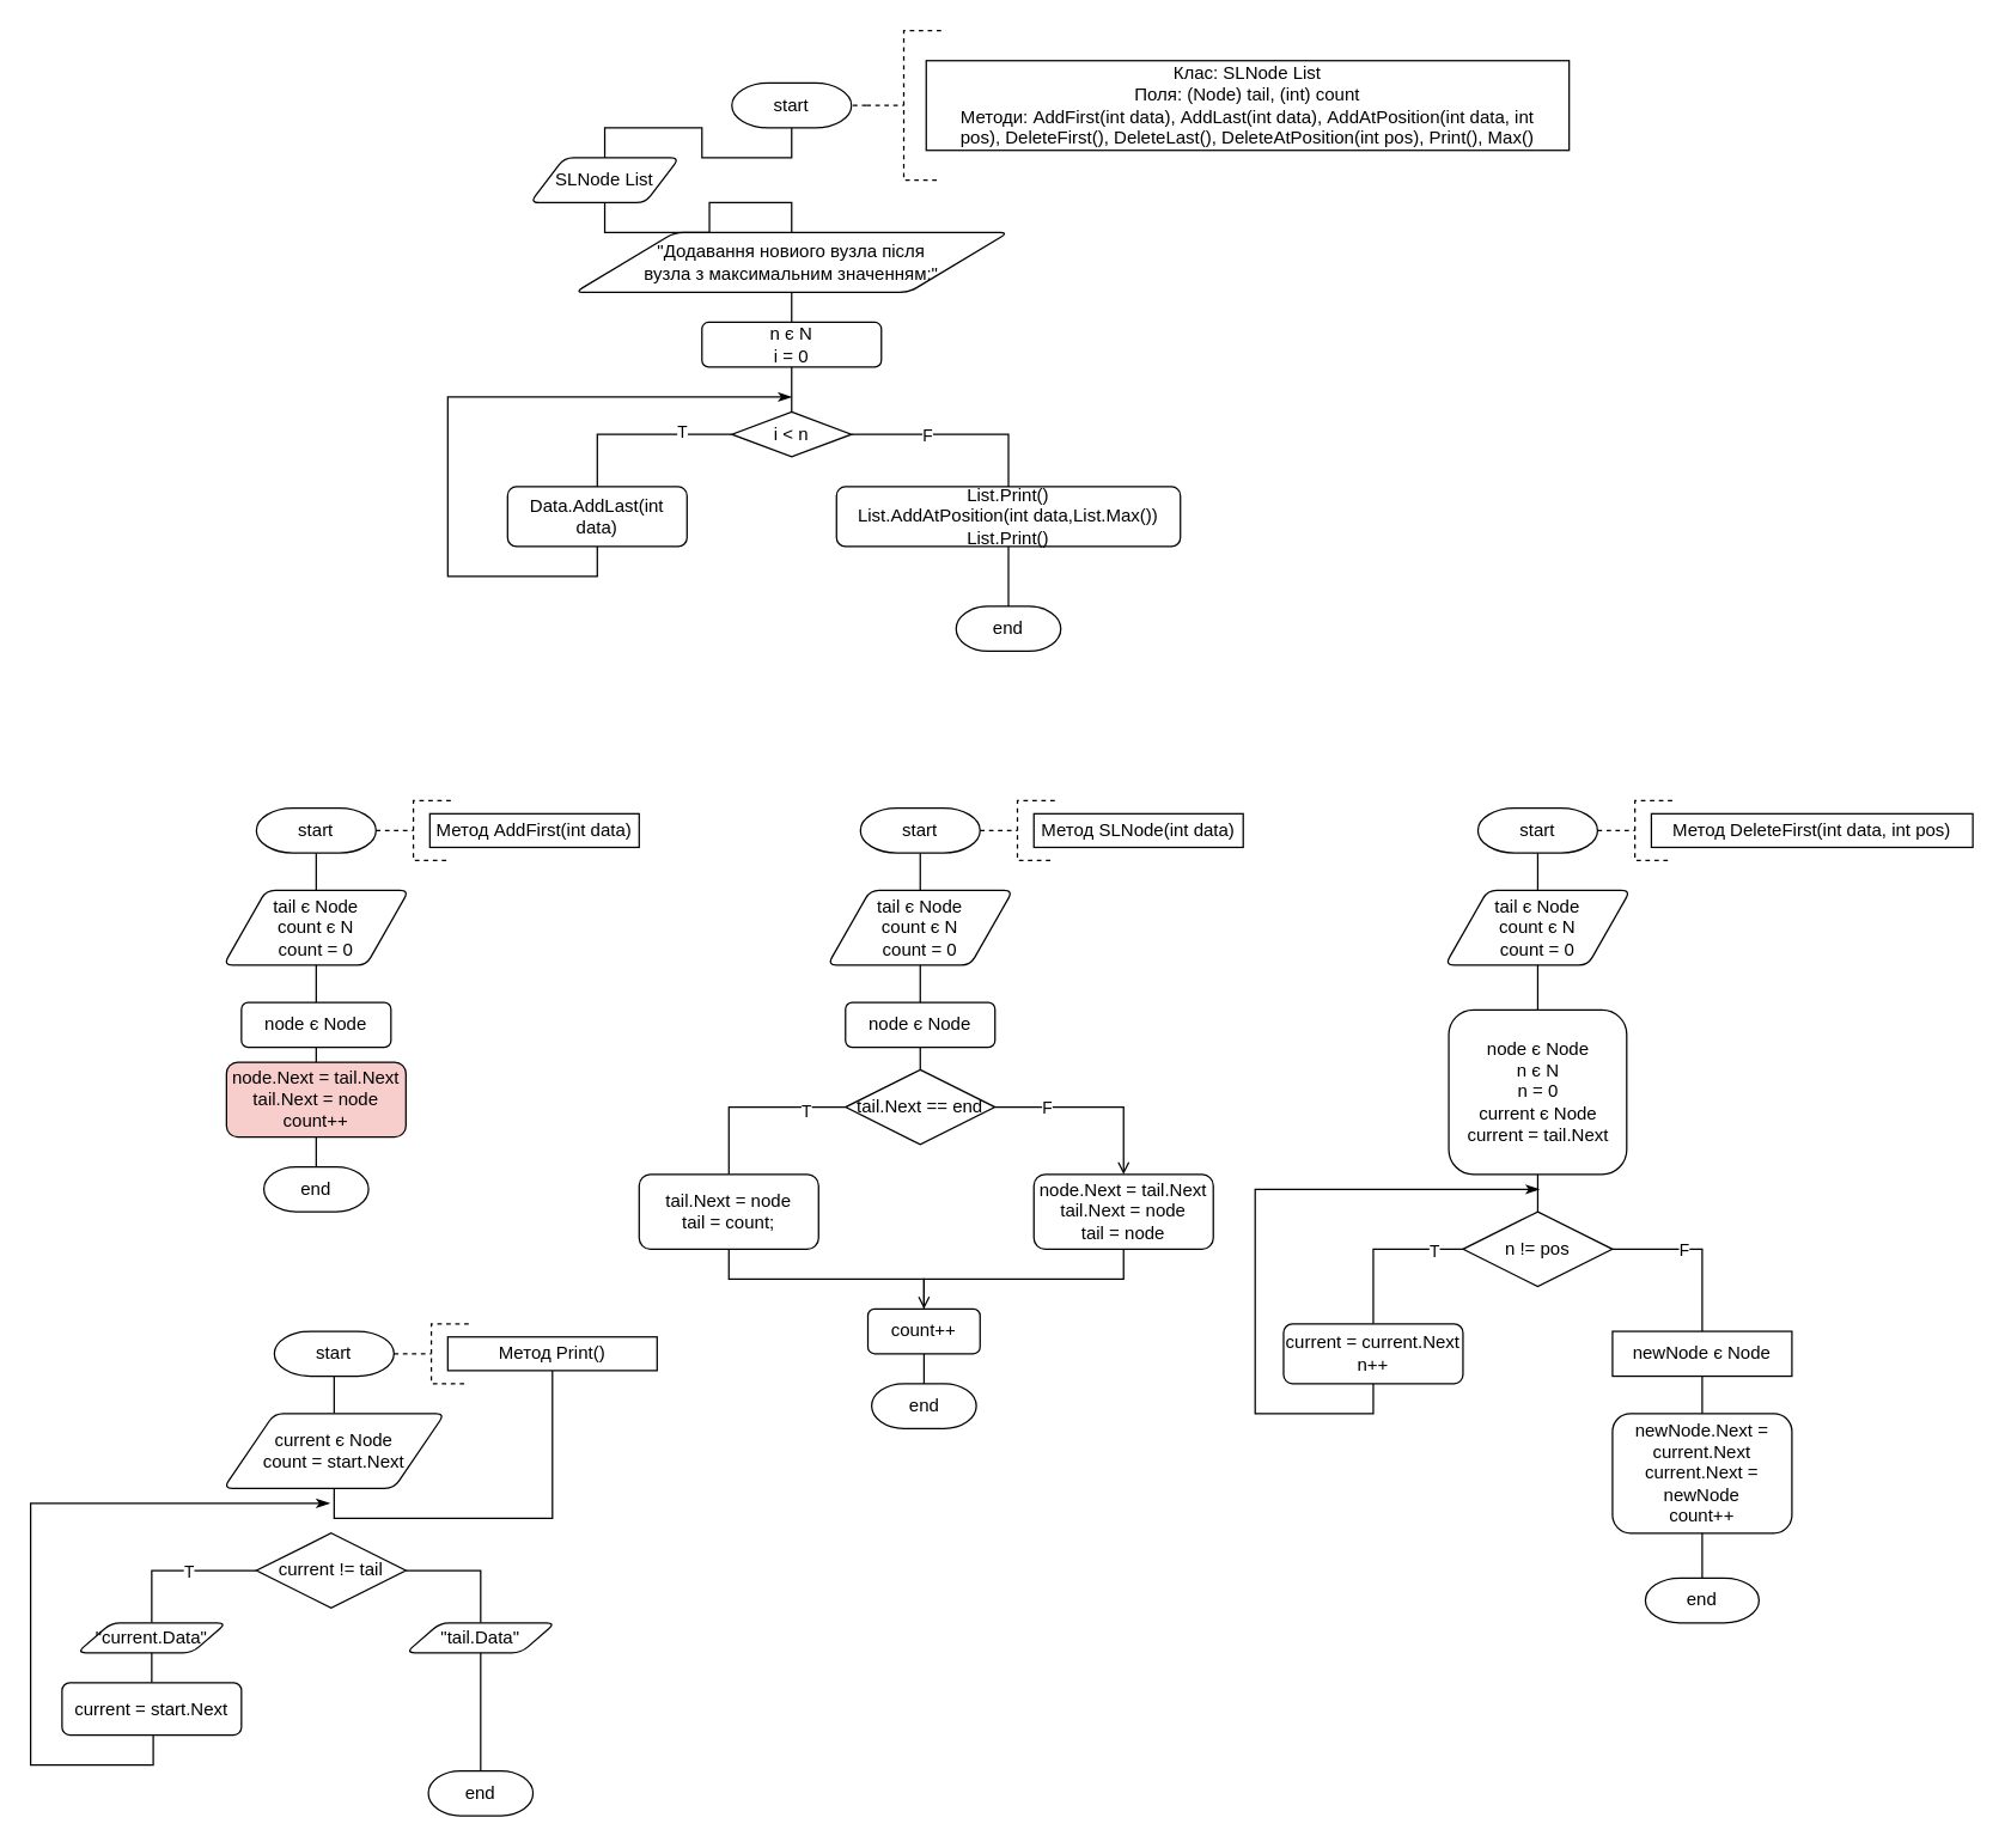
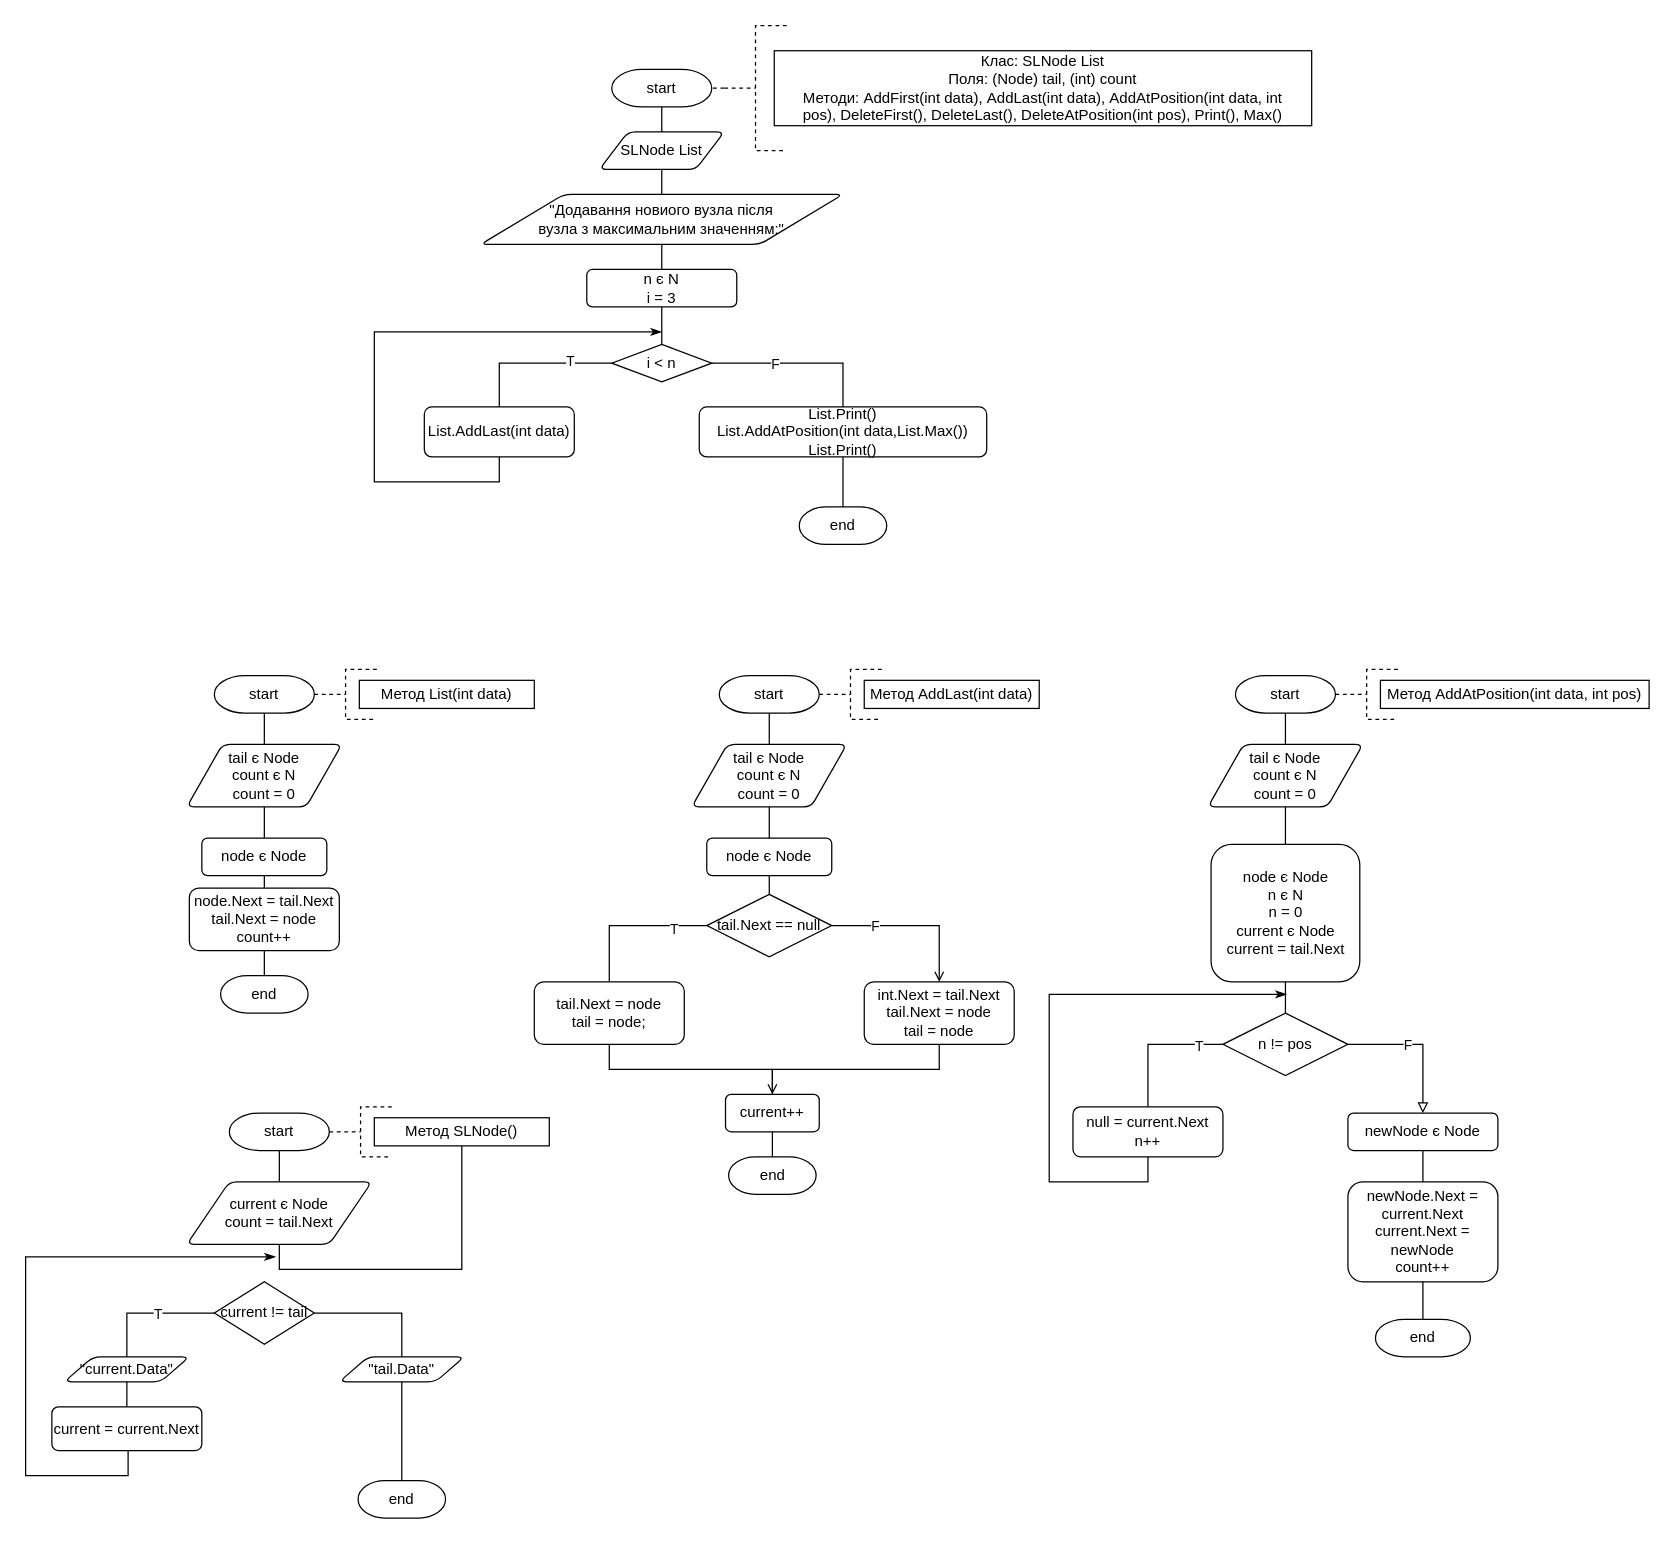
- <mxCell id="5" value="SLNode List" style="shape=parallelogram;html=1;strokeWidth=1;perimeter=parallelogramPerimeter;whiteSpace=wrap;rounded=1;arcSize=12;size=0.23;" vertex="1" parent="1"><mxGeometry x="354" y="105" width="100" height="30" as="geometry" /></mxCell>
+ <mxCell id="5" value="SLNode List" style="shape=parallelogram;html=1;strokeWidth=1;perimeter=parallelogramPerimeter;whiteSpace=wrap;rounded=1;arcSize=12;size=0.23;" vertex="1" parent="1"><mxGeometry x="479" y="105" width="100" height="30" as="geometry" /></mxCell>
- <mxCell id="14" value="n є N&lt;br&gt;i = 0" style="rounded=1;whiteSpace=wrap;html=1;strokeWidth=1;" vertex="1" parent="1"><mxGeometry x="469" y="215" width="120" height="30" as="geometry" /></mxCell>
+ <mxCell id="14" value="n є N&lt;br&gt;i = 3" style="rounded=1;whiteSpace=wrap;html=1;strokeWidth=1;" vertex="1" parent="1"><mxGeometry x="469" y="215" width="120" height="30" as="geometry" /></mxCell>
- <mxCell id="22" value="Data.AddLast(int data)" style="rounded=1;whiteSpace=wrap;html=1;strokeWidth=1;" vertex="1" parent="1"><mxGeometry x="339" y="325" width="120" height="40" as="geometry" /></mxCell>
+ <mxCell id="22" value="List.AddLast(int data)" style="rounded=1;whiteSpace=wrap;html=1;strokeWidth=1;" vertex="1" parent="1"><mxGeometry x="339" y="325" width="120" height="40" as="geometry" /></mxCell>
- <mxCell id="29" value="Метод AddFirst(int data)" style="rounded=0;whiteSpace=wrap;html=1;" vertex="1" parent="1"><mxGeometry x="287" y="543.75" width="140" height="22.5" as="geometry" /></mxCell>
+ <mxCell id="29" value="Метод List(int data)" style="rounded=0;whiteSpace=wrap;html=1;" vertex="1" parent="1"><mxGeometry x="287" y="543.75" width="140" height="22.5" as="geometry" /></mxCell>
- <mxCell id="40" value="Метод SLNode(int data)" style="rounded=0;whiteSpace=wrap;html=1;" vertex="1" parent="1"><mxGeometry x="691" y="543.75" width="140" height="22.5" as="geometry" /></mxCell>
+ <mxCell id="40" value="Метод AddLast(int data)" style="rounded=0;whiteSpace=wrap;html=1;" vertex="1" parent="1"><mxGeometry x="691" y="543.75" width="140" height="22.5" as="geometry" /></mxCell>
- <mxCell id="60" value="Метод DeleteFirst(int data, int pos)" style="rounded=0;whiteSpace=wrap;html=1;" vertex="1" parent="1"><mxGeometry x="1104" y="543.75" width="215" height="22.5" as="geometry" /></mxCell>
+ <mxCell id="60" value="Метод AddAtPosition(int data, int pos)" style="rounded=0;whiteSpace=wrap;html=1;" vertex="1" parent="1"><mxGeometry x="1104" y="543.75" width="215" height="22.5" as="geometry" /></mxCell>
- <mxCell id="32" value="&lt;div&gt;node.Next = tail.Next&lt;/div&gt;&lt;div&gt;&lt;span&gt;tail.Next = node&lt;/span&gt;&lt;/div&gt;&lt;div&gt;&lt;span&gt;count++&lt;/span&gt;&lt;/div&gt;" style="rounded=1;whiteSpace=wrap;html=1;strokeWidth=1;fillColor=#f8cecc;" vertex="1" parent="1"><mxGeometry x="151" y="710" width="120" height="50" as="geometry" /></mxCell>
+ <mxCell id="32" value="&lt;div&gt;node.Next = tail.Next&lt;/div&gt;&lt;div&gt;&lt;span&gt;tail.Next = node&lt;/span&gt;&lt;/div&gt;&lt;div&gt;&lt;span&gt;count++&lt;/span&gt;&lt;/div&gt;" style="rounded=1;whiteSpace=wrap;html=1;strokeWidth=1;" vertex="1" parent="1"><mxGeometry x="151" y="710" width="120" height="50" as="geometry" /></mxCell>
- <mxCell id="50" value="tail.Next == end" style="strokeWidth=1;html=1;shape=mxgraph.flowchart.decision;whiteSpace=wrap;" vertex="1" parent="1"><mxGeometry x="565" y="715" width="100" height="50" as="geometry" /></mxCell>
+ <mxCell id="50" value="tail.Next == null" style="strokeWidth=1;html=1;shape=mxgraph.flowchart.decision;whiteSpace=wrap;" vertex="1" parent="1"><mxGeometry x="565" y="715" width="100" height="50" as="geometry" /></mxCell>
- <mxCell id="52" value="&lt;div&gt;tail.Next = node&lt;/div&gt;&lt;div&gt;&lt;span&gt;tail = count;&lt;/span&gt;&lt;/div&gt;" style="rounded=1;whiteSpace=wrap;html=1;strokeWidth=1;" vertex="1" parent="1"><mxGeometry x="427" y="785" width="120" height="50" as="geometry" /></mxCell>
+ <mxCell id="52" value="&lt;div&gt;tail.Next = node&lt;/div&gt;&lt;div&gt;&lt;span&gt;tail = node;&lt;/span&gt;&lt;/div&gt;" style="rounded=1;whiteSpace=wrap;html=1;strokeWidth=1;" vertex="1" parent="1"><mxGeometry x="427" y="785" width="120" height="50" as="geometry" /></mxCell>
- <mxCell id="44" value="&lt;div&gt;node.Next = tail.Next&lt;/div&gt;&lt;div&gt;&lt;span&gt;tail.Next = node&lt;/span&gt;&lt;/div&gt;&lt;div&gt;&lt;span&gt;tail = node&lt;br&gt;&lt;/span&gt;&lt;/div&gt;" style="rounded=1;whiteSpace=wrap;html=1;strokeWidth=1;" vertex="1" parent="1"><mxGeometry x="691" y="785" width="120" height="50" as="geometry" /></mxCell>
+ <mxCell id="44" value="&lt;div&gt;int.Next = tail.Next&lt;/div&gt;&lt;div&gt;&lt;span&gt;tail.Next = node&lt;/span&gt;&lt;/div&gt;&lt;div&gt;&lt;span&gt;tail = node&lt;br&gt;&lt;/span&gt;&lt;/div&gt;" style="rounded=1;whiteSpace=wrap;html=1;strokeWidth=1;" vertex="1" parent="1"><mxGeometry x="691" y="785" width="120" height="50" as="geometry" /></mxCell>
- <mxCell id="68" style="edgeStyle=orthogonalEdgeStyle;rounded=0;orthogonalLoop=1;jettySize=auto;html=1;exitX=1;exitY=0.5;exitDx=0;exitDy=0;exitPerimeter=0;endArrow=none;endFill=0;entryX=0.5;entryY=0;entryDx=0;entryDy=0;" edge="1" parent="1" source="70" target="74"><mxGeometry relative="1" as="geometry"><mxPoint x="1179" y="855" as="targetPoint" /></mxGeometry></mxCell>
+ <mxCell id="68" style="edgeStyle=orthogonalEdgeStyle;rounded=0;orthogonalLoop=1;jettySize=auto;html=1;exitX=1;exitY=0.5;exitDx=0;exitDy=0;exitPerimeter=0;endArrow=block;endFill=0;entryX=0.5;entryY=0;entryDx=0;entryDy=0;" edge="1" parent="1" source="70" target="74"><mxGeometry relative="1" as="geometry"><mxPoint x="1179" y="855" as="targetPoint" /></mxGeometry></mxCell>
- <mxCell id="54" value="&lt;span&gt;count++&lt;/span&gt;" style="rounded=1;whiteSpace=wrap;html=1;strokeWidth=1;" vertex="1" parent="1"><mxGeometry x="580" y="875" width="75" height="30" as="geometry" /></mxCell>
+ <mxCell id="54" value="&lt;span&gt;current++&lt;/span&gt;" style="rounded=1;whiteSpace=wrap;html=1;strokeWidth=1;" vertex="1" parent="1"><mxGeometry x="580" y="875" width="75" height="30" as="geometry" /></mxCell>
- <mxCell id="78" value="Метод Print()" style="rounded=0;whiteSpace=wrap;html=1;" vertex="1" parent="1"><mxGeometry x="299" y="893.75" width="140" height="22.5" as="geometry" /></mxCell>
+ <mxCell id="78" value="Метод SLNode()" style="rounded=0;whiteSpace=wrap;html=1;" vertex="1" parent="1"><mxGeometry x="299" y="893.75" width="140" height="22.5" as="geometry" /></mxCell>
- <mxCell id="72" value="&lt;div&gt;current = current.Next&lt;/div&gt;&lt;div&gt;&lt;span&gt;n++&lt;/span&gt;&lt;/div&gt;" style="rounded=1;whiteSpace=wrap;html=1;strokeWidth=1;" vertex="1" parent="1"><mxGeometry x="858" y="885" width="120" height="40" as="geometry" /></mxCell>
+ <mxCell id="72" value="&lt;div&gt;null = current.Next&lt;/div&gt;&lt;div&gt;&lt;span&gt;n++&lt;/span&gt;&lt;/div&gt;" style="rounded=1;whiteSpace=wrap;html=1;strokeWidth=1;" vertex="1" parent="1"><mxGeometry x="858" y="885" width="120" height="40" as="geometry" /></mxCell>
- <mxCell id="74" value="newNode є Node" style="whiteSpace=wrap;html=1;strokeWidth=1;rounded=0;" vertex="1" parent="1"><mxGeometry x="1078" y="890" width="120" height="30" as="geometry" /></mxCell>
+ <mxCell id="74" value="newNode є Node" style="rounded=1;whiteSpace=wrap;html=1;strokeWidth=1;" vertex="1" parent="1"><mxGeometry x="1078" y="890" width="120" height="30" as="geometry" /></mxCell>
- <mxCell id="80" value="&lt;div&gt;&lt;span&gt;current є Node&lt;/span&gt;&lt;/div&gt;&lt;div&gt;count = start.Next&lt;/div&gt;" style="shape=parallelogram;html=1;strokeWidth=1;perimeter=parallelogramPerimeter;whiteSpace=wrap;rounded=1;arcSize=12;size=0.23;" vertex="1" parent="1"><mxGeometry x="149" y="945" width="148" height="50" as="geometry" /></mxCell>
+ <mxCell id="80" value="&lt;div&gt;&lt;span&gt;current є Node&lt;/span&gt;&lt;/div&gt;&lt;div&gt;count = tail.Next&lt;/div&gt;" style="shape=parallelogram;html=1;strokeWidth=1;perimeter=parallelogramPerimeter;whiteSpace=wrap;rounded=1;arcSize=12;size=0.23;" vertex="1" parent="1"><mxGeometry x="149" y="945" width="148" height="50" as="geometry" /></mxCell>
- <mxCell id="85" value="current != tail" style="strokeWidth=1;html=1;shape=mxgraph.flowchart.decision;whiteSpace=wrap;" vertex="1" parent="1"><mxGeometry x="171" y="1025" width="100" height="50" as="geometry" /></mxCell>
+ <mxCell id="85" value="current != tail" style="strokeWidth=1;html=1;shape=mxgraph.flowchart.decision;whiteSpace=wrap;" vertex="1" parent="1"><mxGeometry x="171" y="1025" width="80" height="50" as="geometry" /></mxCell>
- <mxCell id="89" value="current = start.Next" style="rounded=1;whiteSpace=wrap;html=1;strokeWidth=1;" vertex="1" parent="1"><mxGeometry x="41" y="1125" width="120" height="35" as="geometry" /></mxCell>
+ <mxCell id="89" value="current = current.Next" style="rounded=1;whiteSpace=wrap;html=1;strokeWidth=1;" vertex="1" parent="1"><mxGeometry x="41" y="1125" width="120" height="35" as="geometry" /></mxCell>
